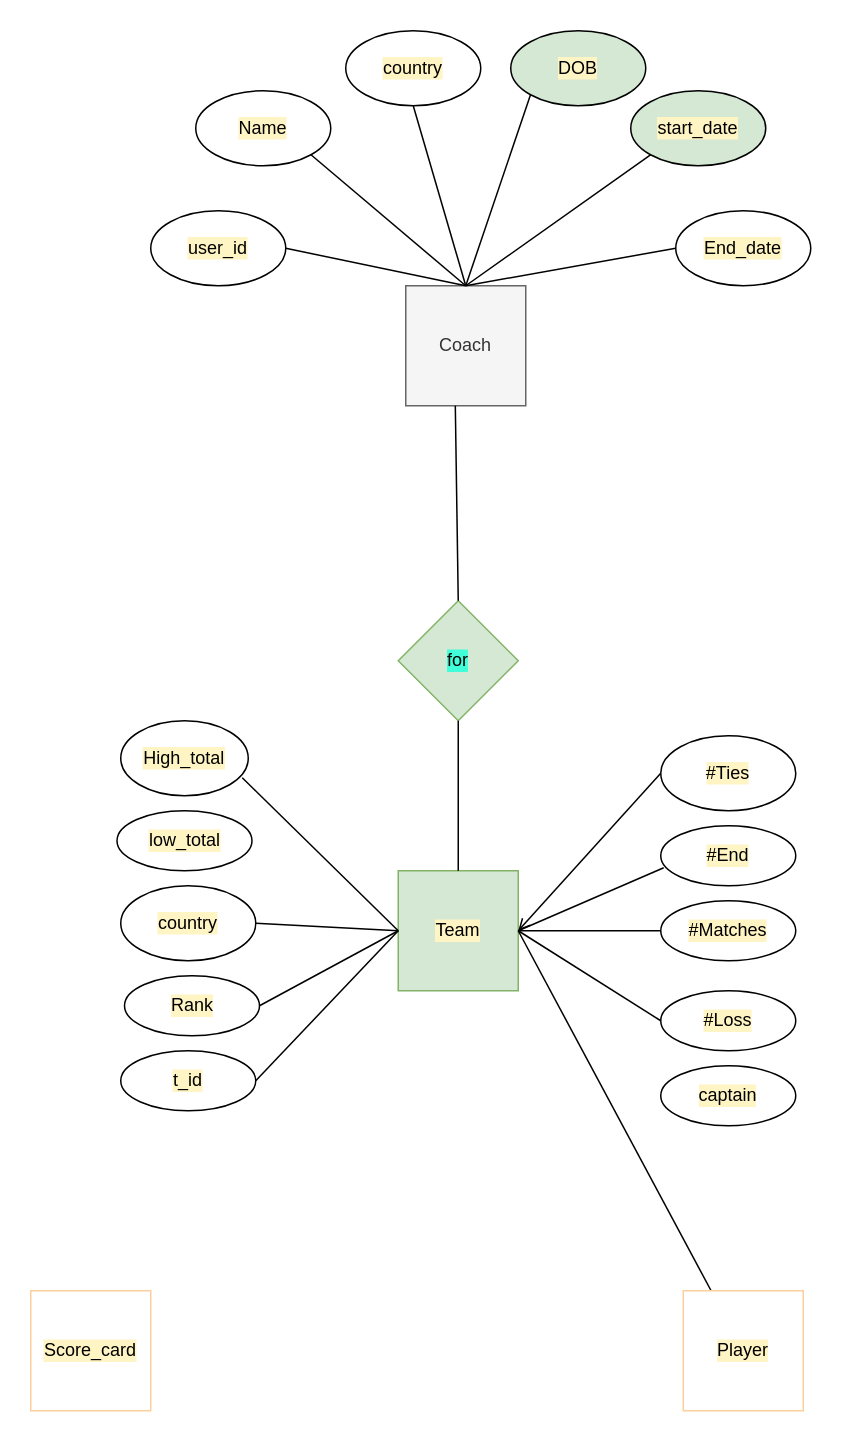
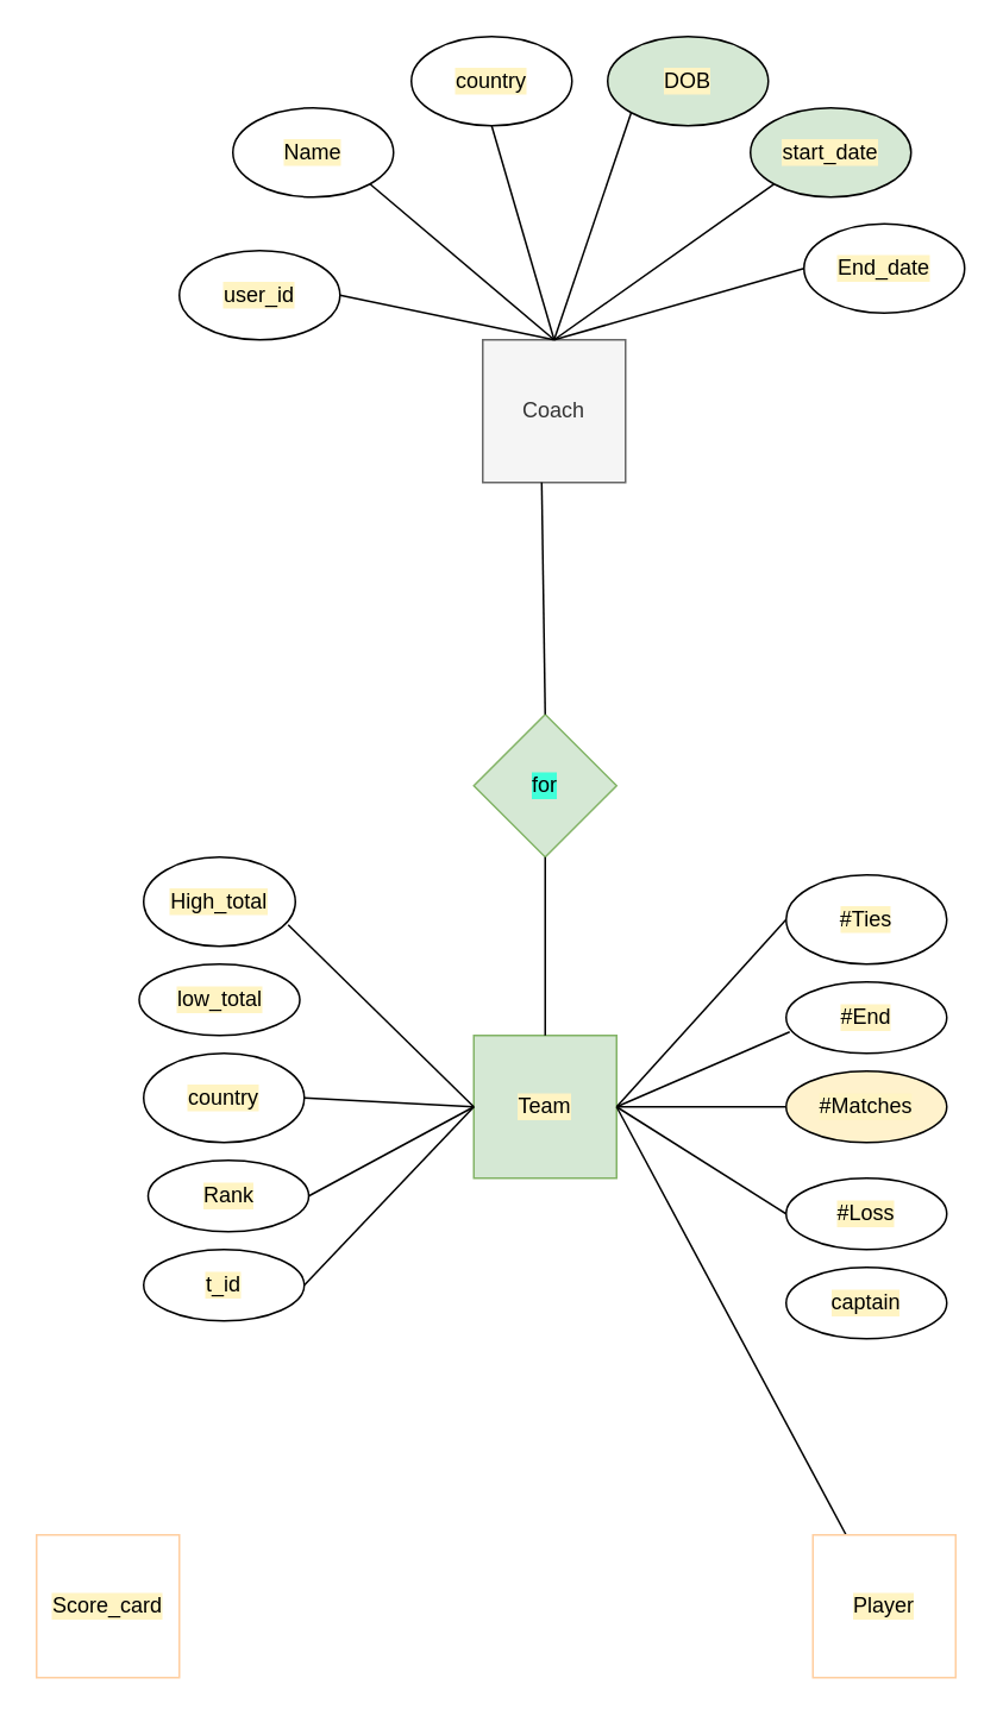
- <mxCell id="9" value="End_date" style="ellipse;whiteSpace=wrap;html=1;labelBackgroundColor=#FFF4C3;" vertex="1" parent="1"><mxGeometry x="450" y="140" width="90" height="50" as="geometry" /></mxCell>
+ <mxCell id="9" value="End_date" style="ellipse;whiteSpace=wrap;html=1;labelBackgroundColor=#FFF4C3;" vertex="1" parent="1"><mxGeometry x="450" y="125" width="90" height="50" as="geometry" /></mxCell>
- <mxCell id="34" value="" style="endArrow=open;html=1;rounded=0;entryX=1;entryY=0.5;entryDx=0;entryDy=0;exitX=0;exitY=0.5;exitDx=0;exitDy=0;" edge="1" parent="1" source="24" target="17"><mxGeometry width="50" height="50" relative="1" as="geometry"><mxPoint x="280" y="600" as="sourcePoint" /><mxPoint x="330" y="550" as="targetPoint" /></mxGeometry></mxCell>
+ <mxCell id="34" value="" style="endArrow=none;html=1;rounded=0;entryX=1;entryY=0.5;entryDx=0;entryDy=0;exitX=0;exitY=0.5;exitDx=0;exitDy=0;" edge="1" parent="1" source="24" target="17"><mxGeometry width="50" height="50" relative="1" as="geometry"><mxPoint x="280" y="600" as="sourcePoint" /><mxPoint x="330" y="550" as="targetPoint" /></mxGeometry></mxCell>
- <mxCell id="26" value="#Matches" style="ellipse;whiteSpace=wrap;html=1;labelBackgroundColor=#FFF4C3;" vertex="1" parent="1"><mxGeometry x="440" y="600" width="90" height="40" as="geometry" /></mxCell>
+ <mxCell id="26" value="#Matches" style="ellipse;whiteSpace=wrap;html=1;labelBackgroundColor=#FFF4C3;fillColor=#fff2cc;" vertex="1" parent="1"><mxGeometry x="440" y="600" width="90" height="40" as="geometry" /></mxCell>
